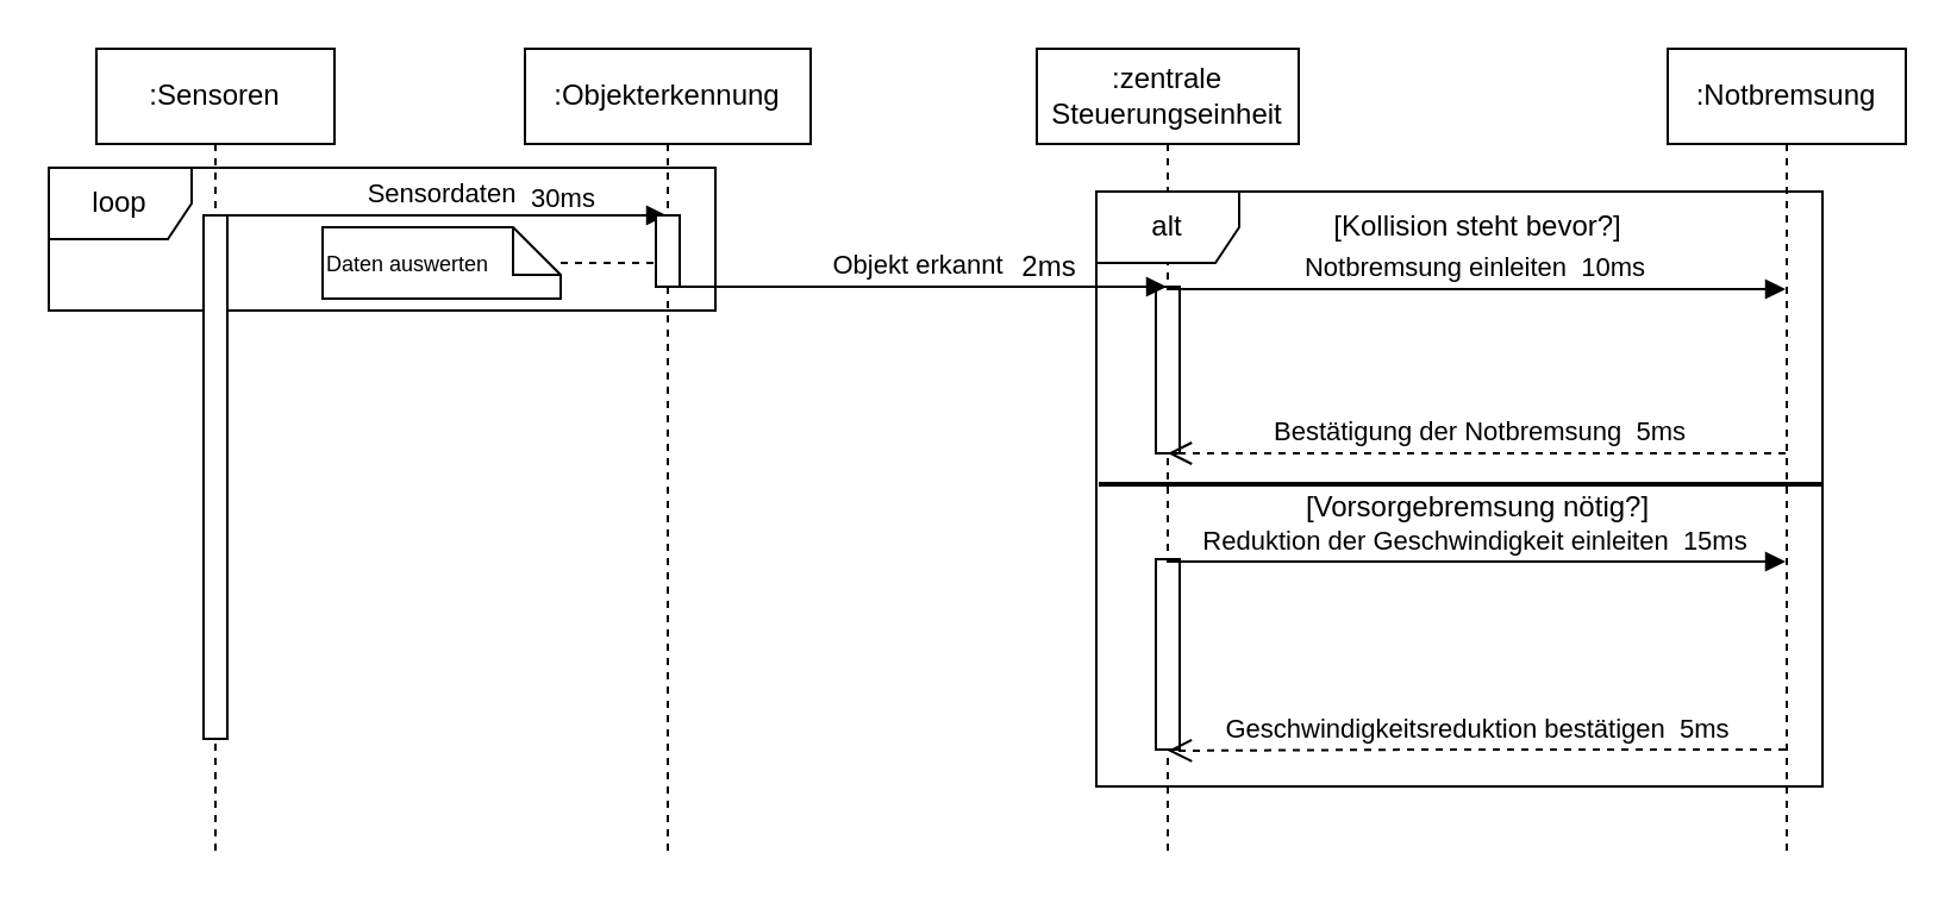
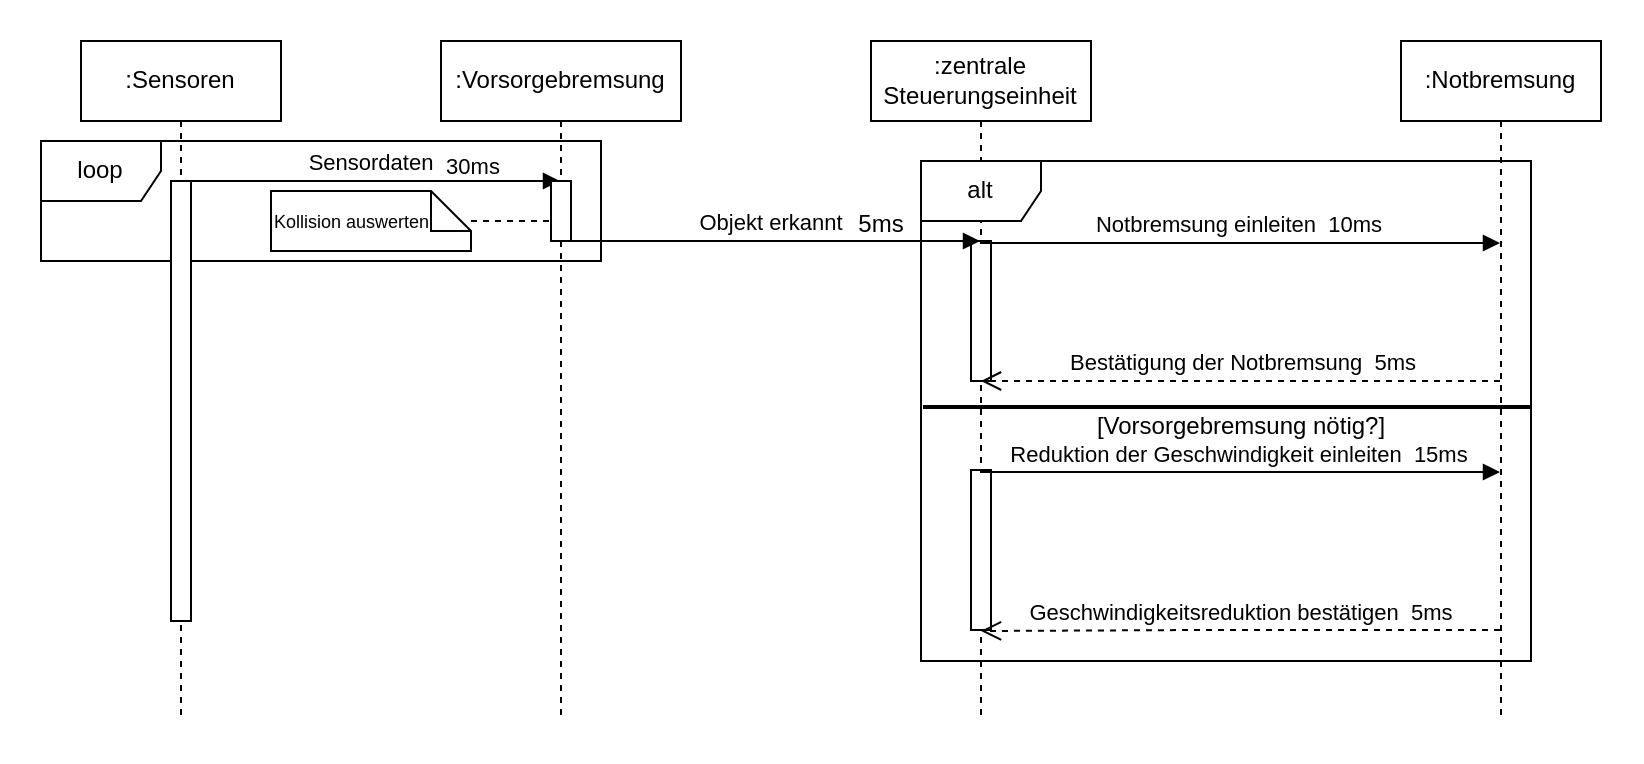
- <mxCell id="8" value=":Objekterkennung" style="shape=umlLifeline;perimeter=lifelinePerimeter;whiteSpace=wrap;html=1;container=1;dropTarget=0;collapsible=0;recursiveResize=0;outlineConnect=0;portConstraint=eastwest;newEdgeStyle={&quot;curved&quot;:0,&quot;rounded&quot;:0};" vertex="1" parent="1"><mxGeometry x="220" y="20" width="120" height="340" as="geometry" /></mxCell>
+ <mxCell id="8" value=":Vorsorgebremsung" style="shape=umlLifeline;perimeter=lifelinePerimeter;whiteSpace=wrap;html=1;container=1;dropTarget=0;collapsible=0;recursiveResize=0;outlineConnect=0;portConstraint=eastwest;newEdgeStyle={&quot;curved&quot;:0,&quot;rounded&quot;:0};" vertex="1" parent="1"><mxGeometry x="220" y="20" width="120" height="340" as="geometry" /></mxCell>
- <mxCell id="23" value="[Kollision steht bevor?]" style="text;html=1;align=center;verticalAlign=middle;resizable=0;points=[];autosize=1;strokeColor=none;fillColor=none;" vertex="1" parent="1"><mxGeometry x="550" y="80" width="140" height="30" as="geometry" /></mxCell>
- <mxCell id="13" value="&lt;font style=&quot;font-size: 9px;&quot;&gt;Daten auswerten&lt;/font&gt;" style="shape=note;size=20;whiteSpace=wrap;html=1;align=left;" vertex="1" parent="1"><mxGeometry x="135" y="95" width="100" height="30" as="geometry" /></mxCell>
+ <mxCell id="13" value="&lt;font style=&quot;font-size: 9px;&quot;&gt;Kollision auswerten&lt;/font&gt;" style="shape=note;size=20;whiteSpace=wrap;html=1;align=left;" vertex="1" parent="1"><mxGeometry x="135" y="95" width="100" height="30" as="geometry" /></mxCell>
- <mxCell id="15" value="2ms" style="text;html=1;align=center;verticalAlign=middle;resizable=0;points=[];autosize=1;strokeColor=none;fillColor=none;" vertex="1" parent="1"><mxGeometry x="415" y="97" width="50" height="30" as="geometry" /></mxCell>
+ <mxCell id="15" value="5ms" style="text;html=1;align=center;verticalAlign=middle;resizable=0;points=[];autosize=1;strokeColor=none;fillColor=none;" vertex="1" parent="1"><mxGeometry x="415" y="97" width="50" height="30" as="geometry" /></mxCell>
